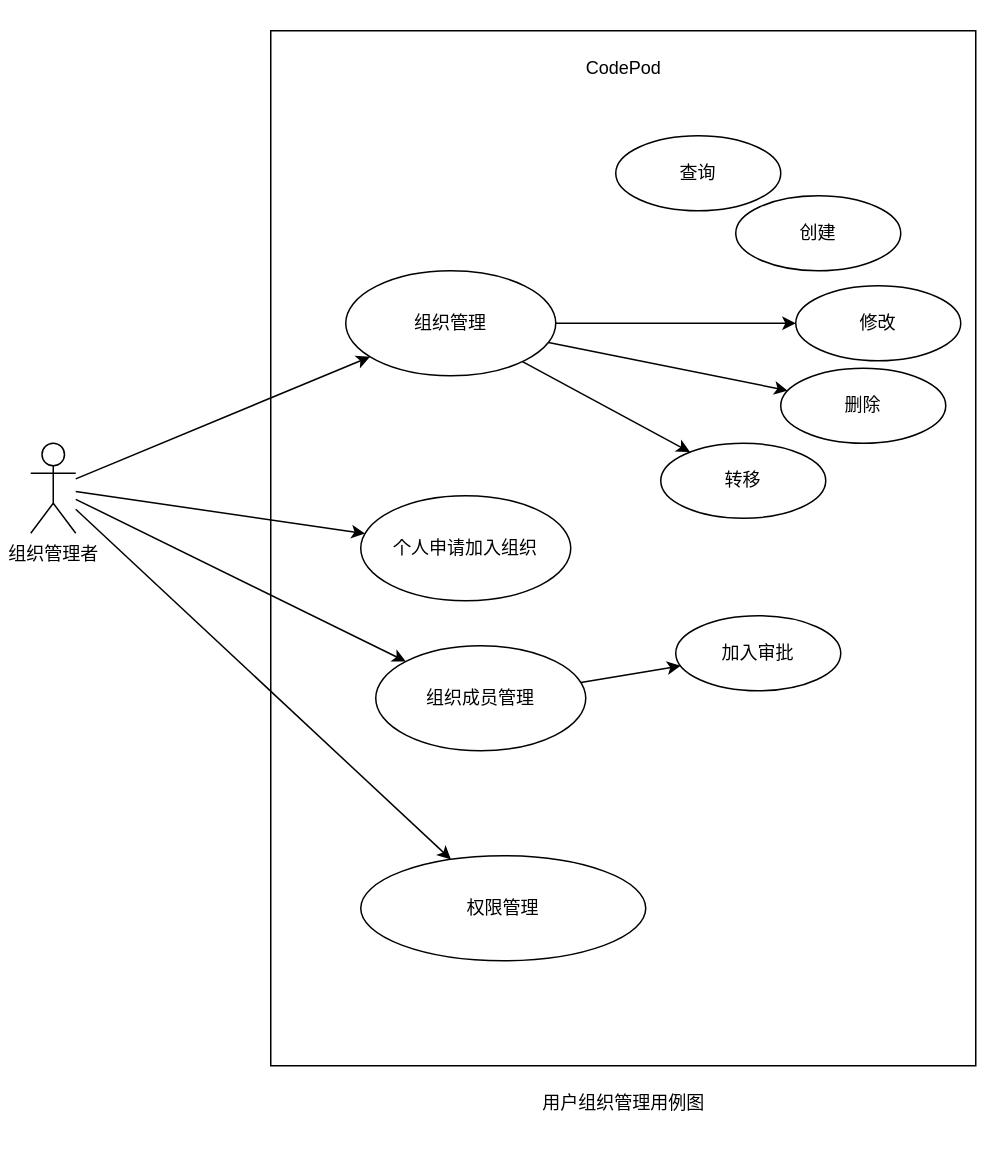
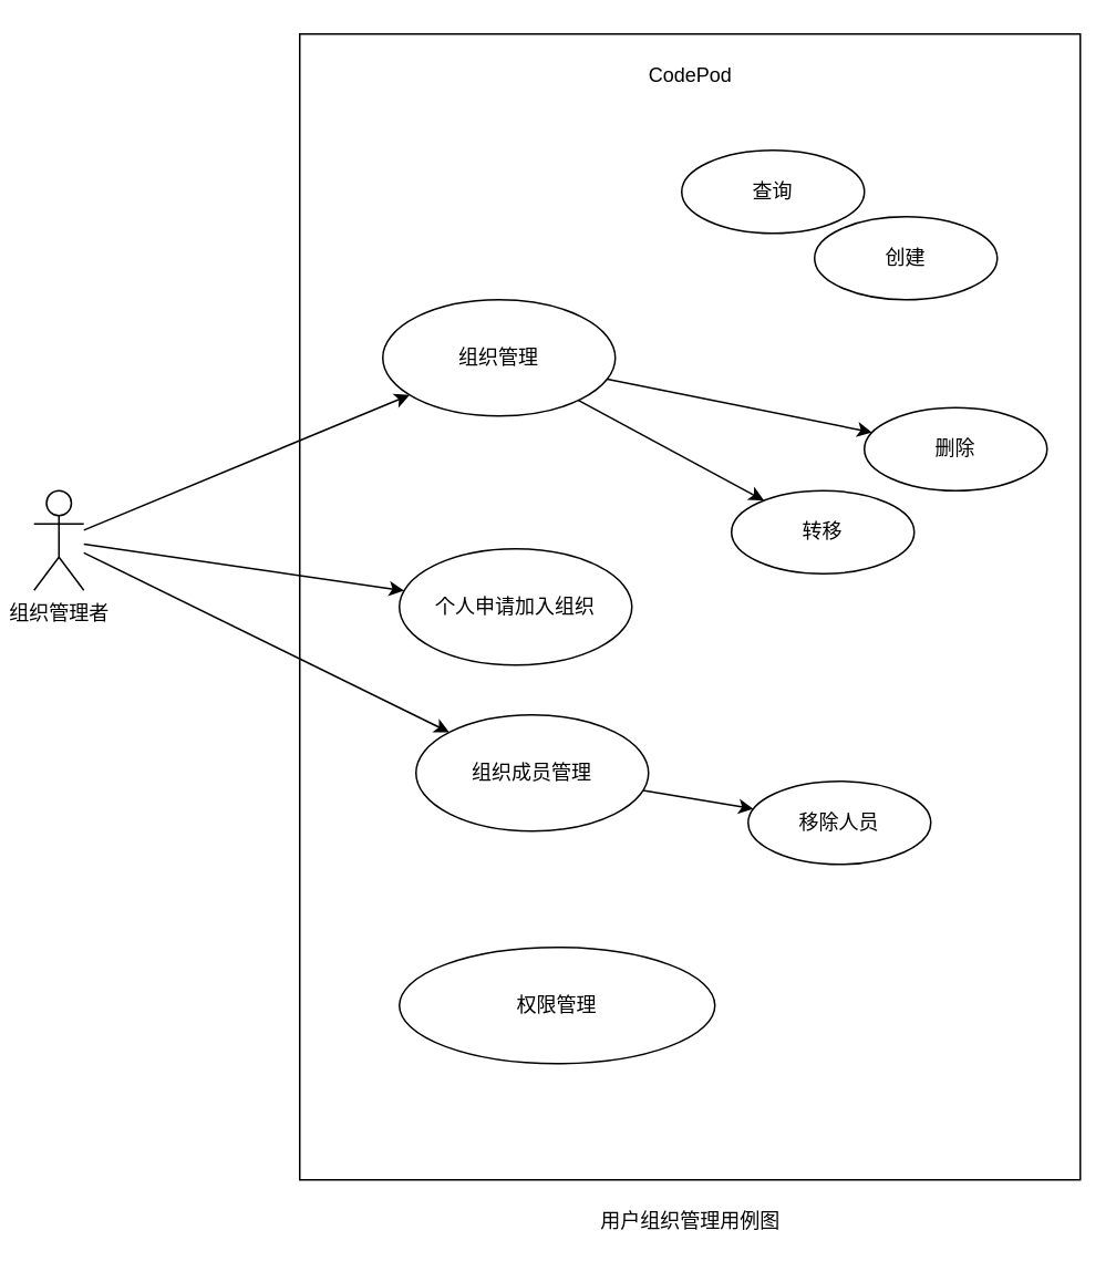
- <mxCell id="6" style="edgeStyle=none;html=1;fontSize=9;" parent="1" source="9" target="22" edge="1"><mxGeometry relative="1" as="geometry" /></mxCell>
- <mxCell id="22" value="修改" style="ellipse;whiteSpace=wrap;html=1;" parent="1" vertex="1"><mxGeometry x="530" y="190" width="110" height="50" as="geometry" /></mxCell>
- <mxCell id="23" value="加入审批" style="ellipse;whiteSpace=wrap;html=1;" parent="1" vertex="1"><mxGeometry x="450" y="410" width="110" height="50" as="geometry" /></mxCell>
- <mxCell id="11" style="edgeStyle=none;html=1;fontSize=9;" parent="1" source="13" target="23" edge="1"><mxGeometry relative="1" as="geometry" /></mxCell>
- <mxCell id="3" style="edgeStyle=none;html=1;" parent="1" source="5" target="17" edge="1"><mxGeometry relative="1" as="geometry" /></mxCell>
+ <mxCell id="12" style="edgeStyle=none;html=1;fontSize=9;" parent="1" source="13" target="24" edge="1"><mxGeometry relative="1" as="geometry" /></mxCell>
+ <mxCell id="24" value="移除人员" style="ellipse;whiteSpace=wrap;html=1;" parent="1" vertex="1"><mxGeometry x="450" y="470" width="110" height="50" as="geometry" /></mxCell>
